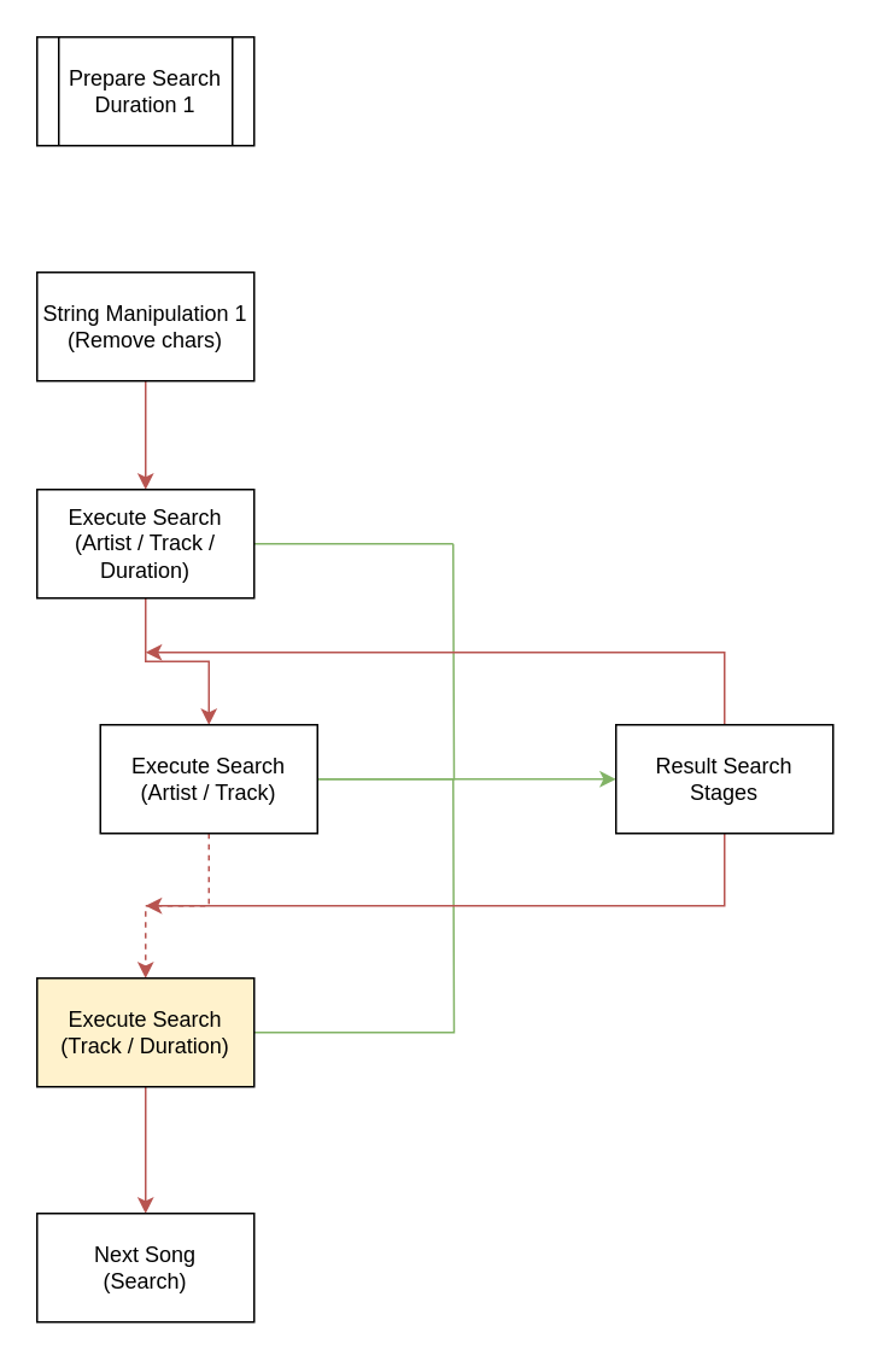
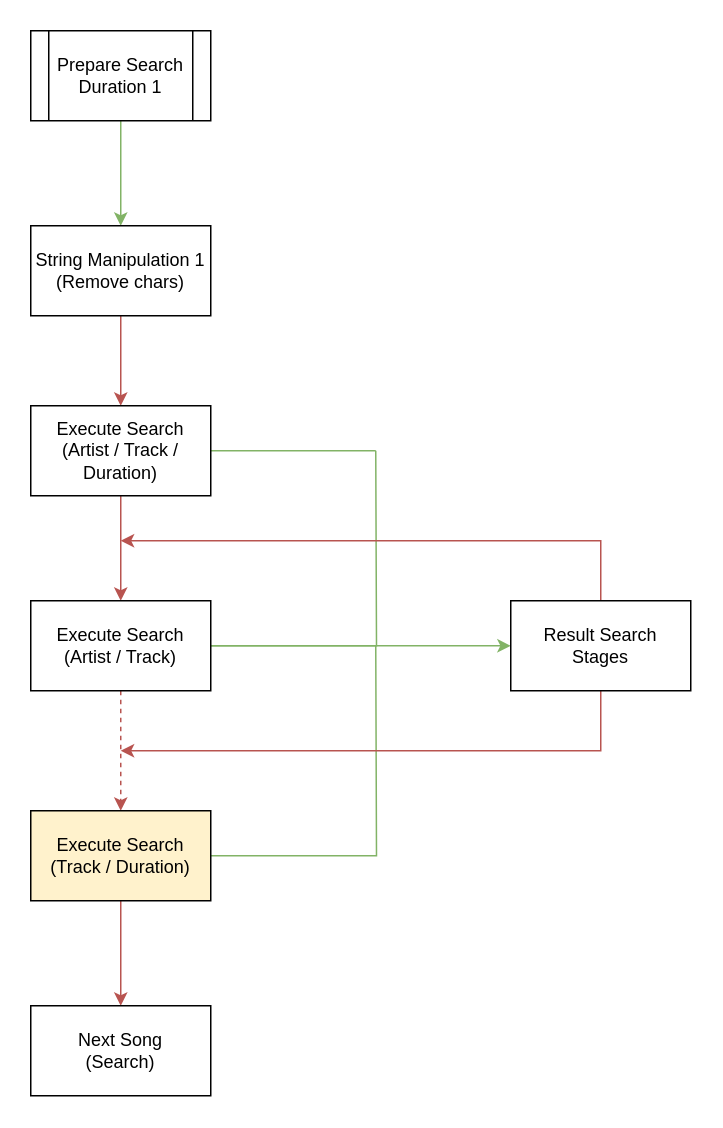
+ <mxCell id="2" style="edgeStyle=orthogonalEdgeStyle;rounded=0;orthogonalLoop=1;jettySize=auto;html=1;entryX=0.5;entryY=0;entryDx=0;entryDy=0;fillColor=#d5e8d4;strokeColor=#82b366;" parent="1" source="3" target="5" edge="1"><mxGeometry relative="1" as="geometry" /></mxCell>
- <mxCell id="12" value="Execute Search&lt;br&gt;(Artist / Track)" style="rounded=0;whiteSpace=wrap;html=1;" parent="1" vertex="1"><mxGeometry x="55" y="400" width="120" height="60" as="geometry" /></mxCell>
+ <mxCell id="12" value="Execute Search&lt;br&gt;(Artist / Track)" style="rounded=0;whiteSpace=wrap;html=1;" parent="1" vertex="1"><mxGeometry x="20" y="400" width="120" height="60" as="geometry" /></mxCell>
